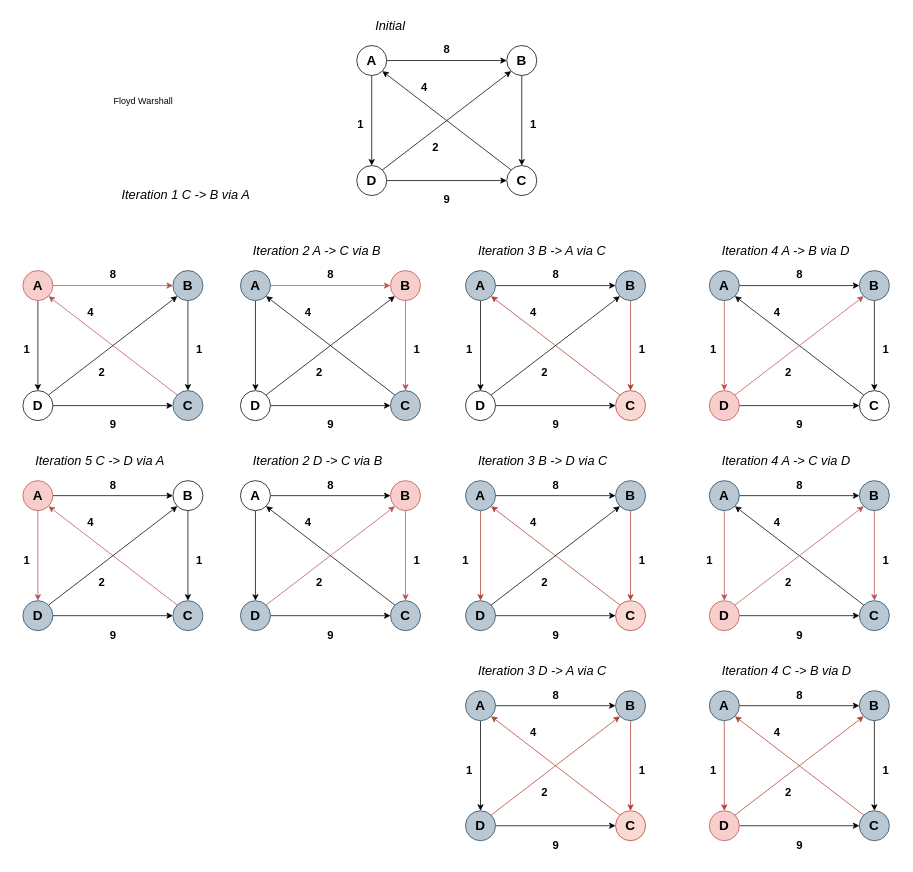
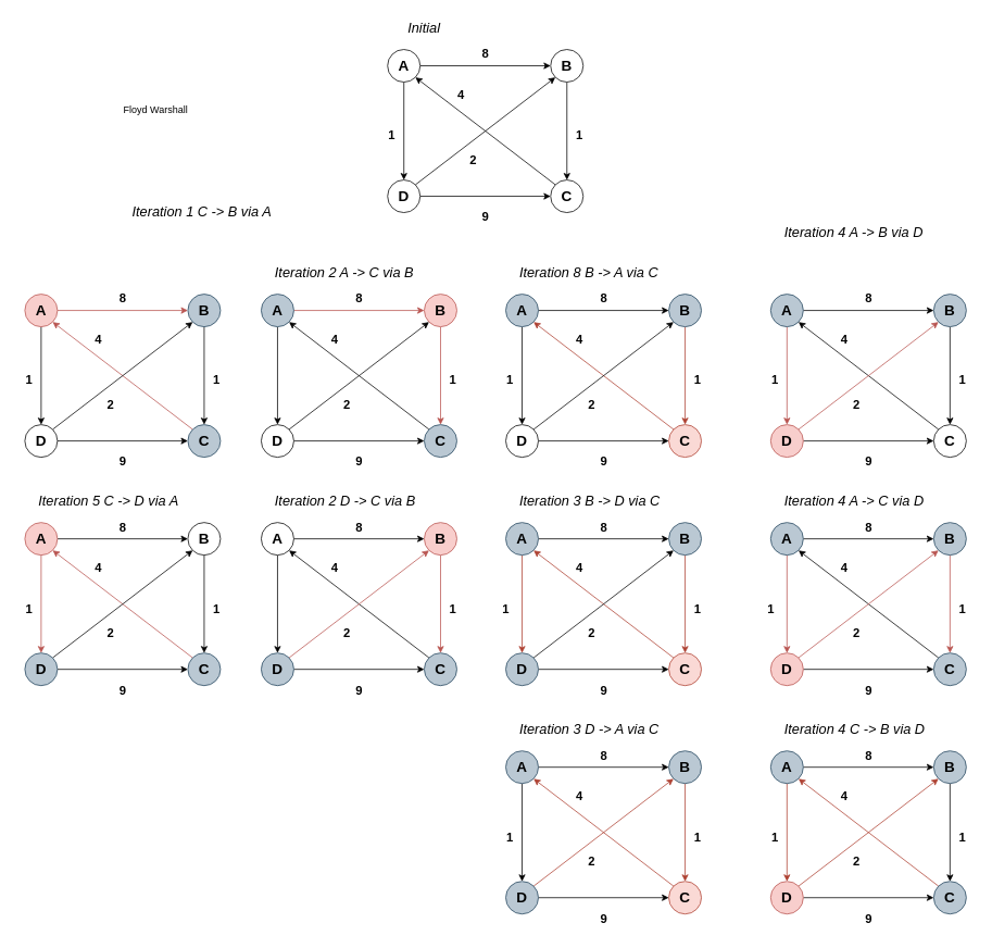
- <mxCell id="100" value="&lt;i&gt;&lt;font style=&quot;font-size: 17px;&quot;&gt;Iteration 3 B -&amp;gt; A via C&lt;/font&gt;&lt;/i&gt;" style="text;html=1;strokeColor=none;fillColor=none;align=left;verticalAlign=middle;whiteSpace=wrap;rounded=0;" parent="1" vertex="1"><mxGeometry x="635" y="320" width="175" height="30" as="geometry" /></mxCell>
+ <mxCell id="100" value="&lt;i&gt;&lt;font style=&quot;font-size: 17px;&quot;&gt;Iteration 8 B -&amp;gt; A via C&lt;/font&gt;&lt;/i&gt;" style="text;html=1;strokeColor=none;fillColor=none;align=left;verticalAlign=middle;whiteSpace=wrap;rounded=0;" parent="1" vertex="1"><mxGeometry x="635" y="320" width="175" height="30" as="geometry" /></mxCell>
- <mxCell id="151" value="&lt;i&gt;&lt;font style=&quot;font-size: 17px;&quot;&gt;Iteration 4 A -&amp;gt; B via D&lt;/font&gt;&lt;/i&gt;" style="text;html=1;strokeColor=none;fillColor=none;align=left;verticalAlign=middle;whiteSpace=wrap;rounded=0;" vertex="1" parent="1"><mxGeometry x="960" y="320" width="175" height="30" as="geometry" /></mxCell>
+ <mxCell id="151" value="&lt;i&gt;&lt;font style=&quot;font-size: 17px;&quot;&gt;Iteration 4 A -&amp;gt; B via D&lt;/font&gt;&lt;/i&gt;" style="text;html=1;strokeColor=none;fillColor=none;align=left;verticalAlign=middle;whiteSpace=wrap;rounded=0;" vertex="1" parent="1"><mxGeometry x="960" y="270" width="175" height="30" as="geometry" /></mxCell>
